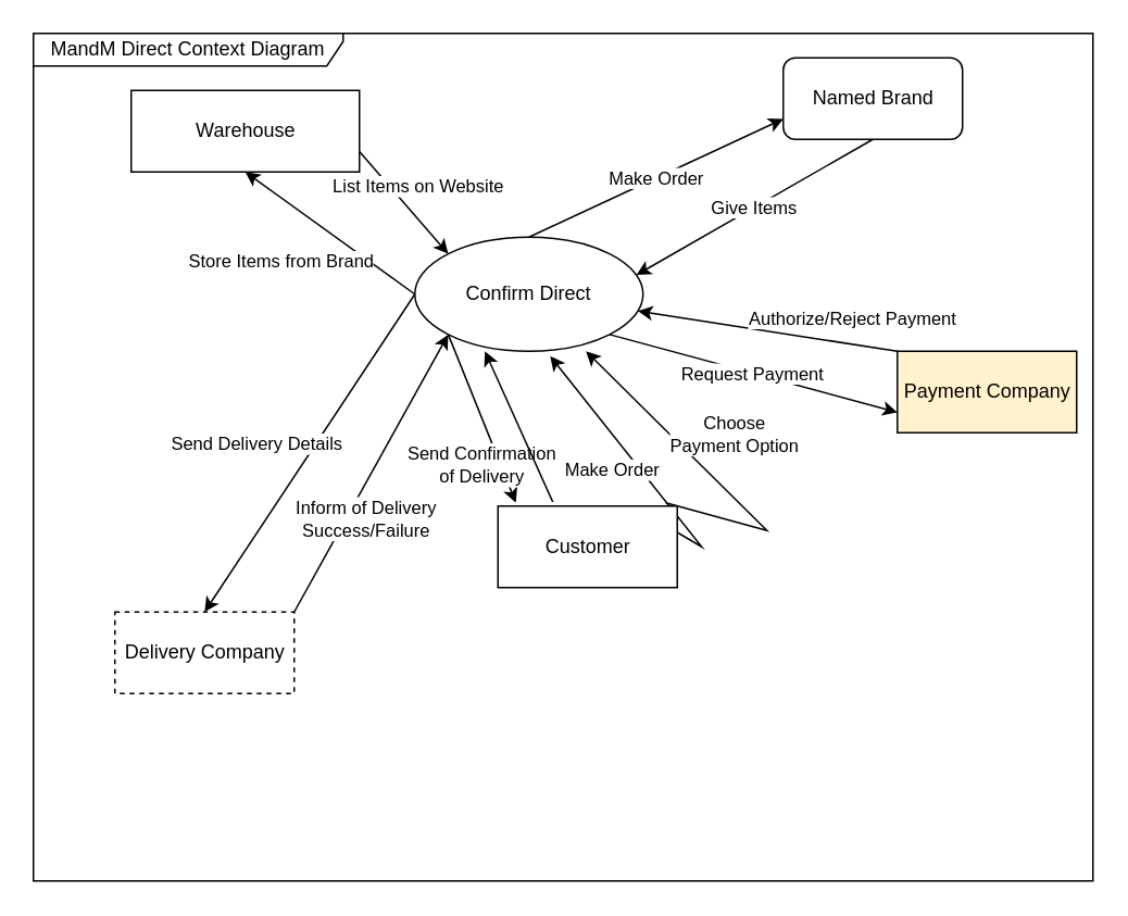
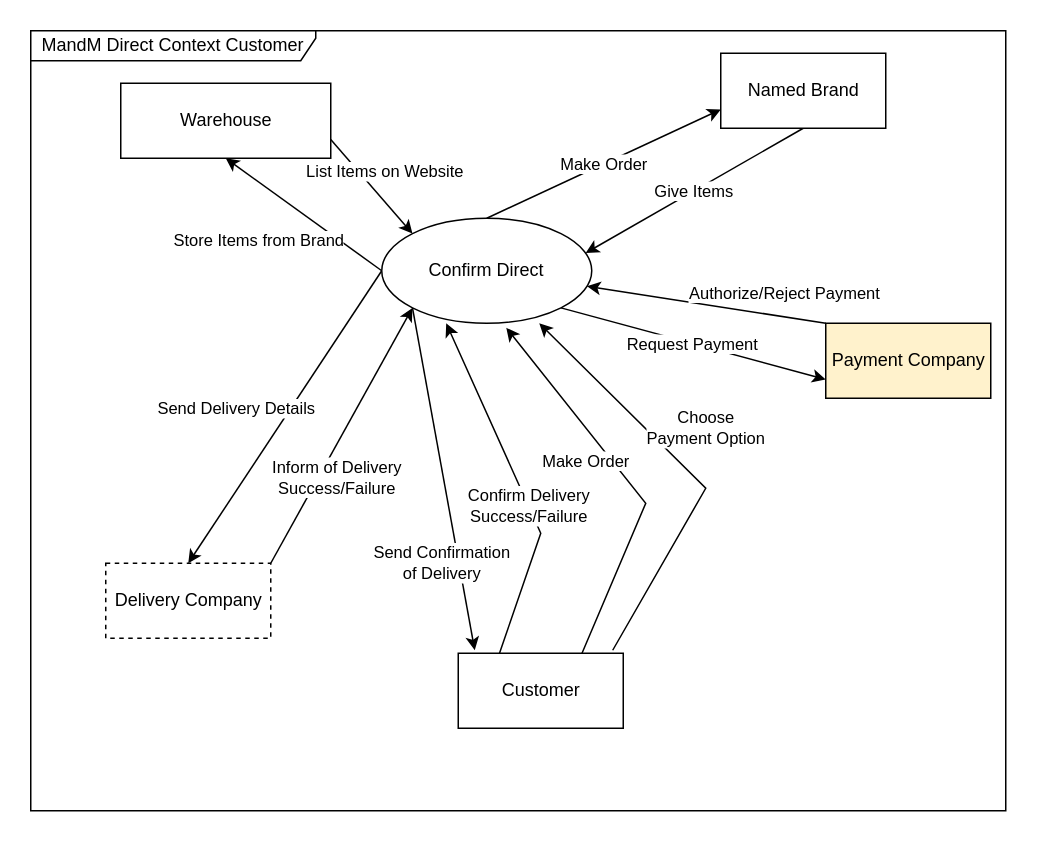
- <mxCell id="2" value="MandM Direct Context Diagram" style="shape=umlFrame;whiteSpace=wrap;html=1;width=190;height=20;" parent="1" vertex="1"><mxGeometry x="20" y="20" width="650" height="520" as="geometry" /></mxCell>
+ <mxCell id="2" value="MandM Direct Context Customer" style="shape=umlFrame;whiteSpace=wrap;html=1;width=190;height=20;" parent="1" vertex="1"><mxGeometry x="20" y="20" width="650" height="520" as="geometry" /></mxCell>
- <mxCell id="20" value="Named Brand" style="html=1;rounded=1;" parent="1" vertex="1"><mxGeometry x="480" y="35" width="110" height="50" as="geometry" /></mxCell>
+ <mxCell id="20" value="Named Brand" style="html=1;" parent="1" vertex="1"><mxGeometry x="480" y="35" width="110" height="50" as="geometry" /></mxCell>
- <mxCell id="18" value="Customer" style="html=1;" parent="1" vertex="1"><mxGeometry x="305" y="310" width="110" height="50" as="geometry" /></mxCell>
+ <mxCell id="18" value="Customer" style="html=1;" parent="1" vertex="1"><mxGeometry x="305" y="435" width="110" height="50" as="geometry" /></mxCell>
